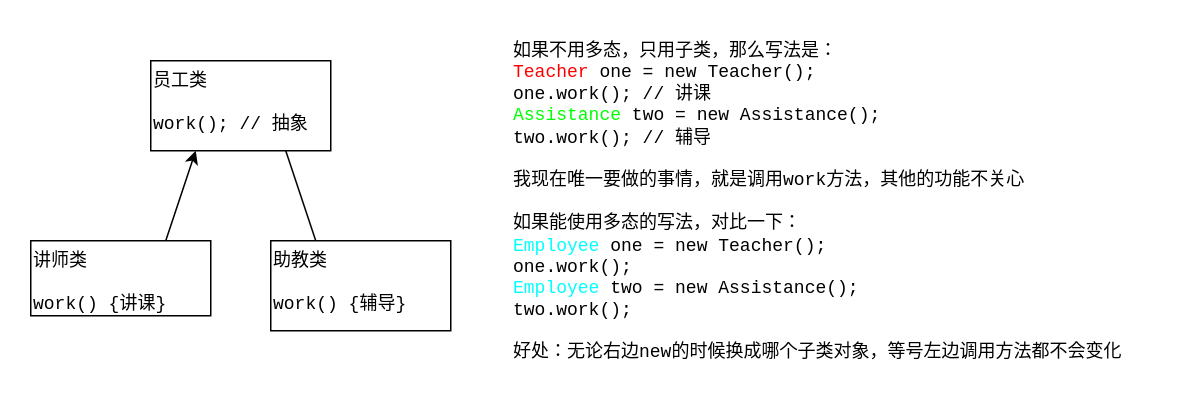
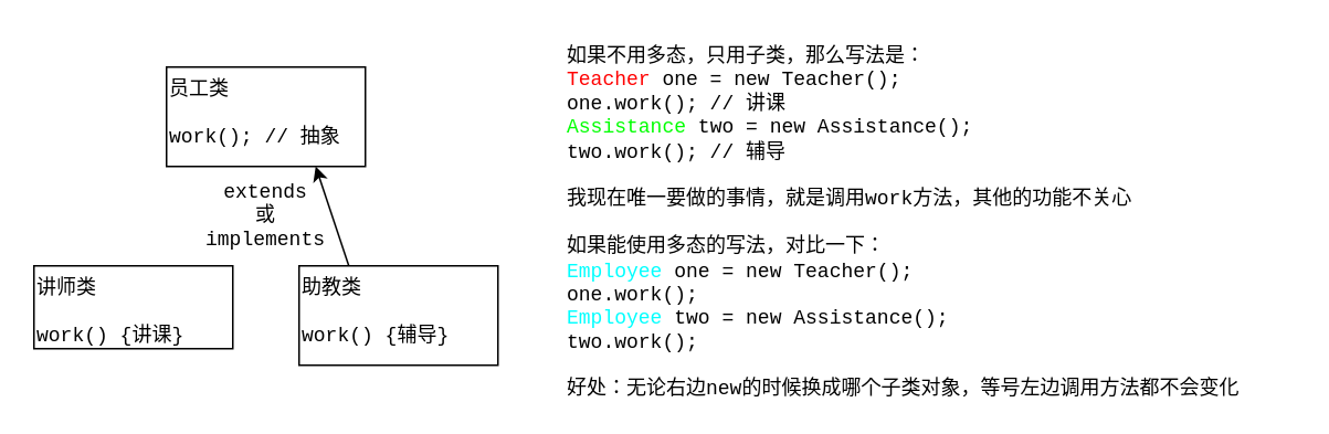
- <mxCell id="6" value="" style="endArrow=none;html=1;exitX=0.25;exitY=0;exitDx=0;exitDy=0;entryX=0.75;entryY=1;entryDx=0;entryDy=0;" edge="1" parent="1" source="4" target="2"><mxGeometry width="50" height="50" relative="1" as="geometry"><mxPoint x="120" y="170" as="sourcePoint" /><mxPoint x="140" y="110" as="targetPoint" /></mxGeometry></mxCell>
+ <mxCell id="6" value="" style="endArrow=classic;html=1;exitX=0.25;exitY=0;exitDx=0;exitDy=0;entryX=0.75;entryY=1;entryDx=0;entryDy=0;" edge="1" parent="1" source="4" target="2"><mxGeometry width="50" height="50" relative="1" as="geometry"><mxPoint x="120" y="170" as="sourcePoint" /><mxPoint x="140" y="110" as="targetPoint" /></mxGeometry></mxCell>
+ <mxCell id="7" value="extends&lt;br&gt;或&lt;br&gt;implements" style="text;html=1;strokeColor=none;fillColor=none;align=center;verticalAlign=middle;whiteSpace=wrap;rounded=0;fontFamily=Courier New;" vertex="1" parent="1"><mxGeometry x="140" y="120" width="40" height="20" as="geometry" /></mxCell>
- <mxCell id="5" value="" style="endArrow=classic;html=1;exitX=0.75;exitY=0;exitDx=0;exitDy=0;entryX=0.25;entryY=1;entryDx=0;entryDy=0;" edge="1" parent="1" source="3" target="2"><mxGeometry width="50" height="50" relative="1" as="geometry"><mxPoint x="500" y="250" as="sourcePoint" /><mxPoint x="550" y="200" as="targetPoint" /></mxGeometry></mxCell>
